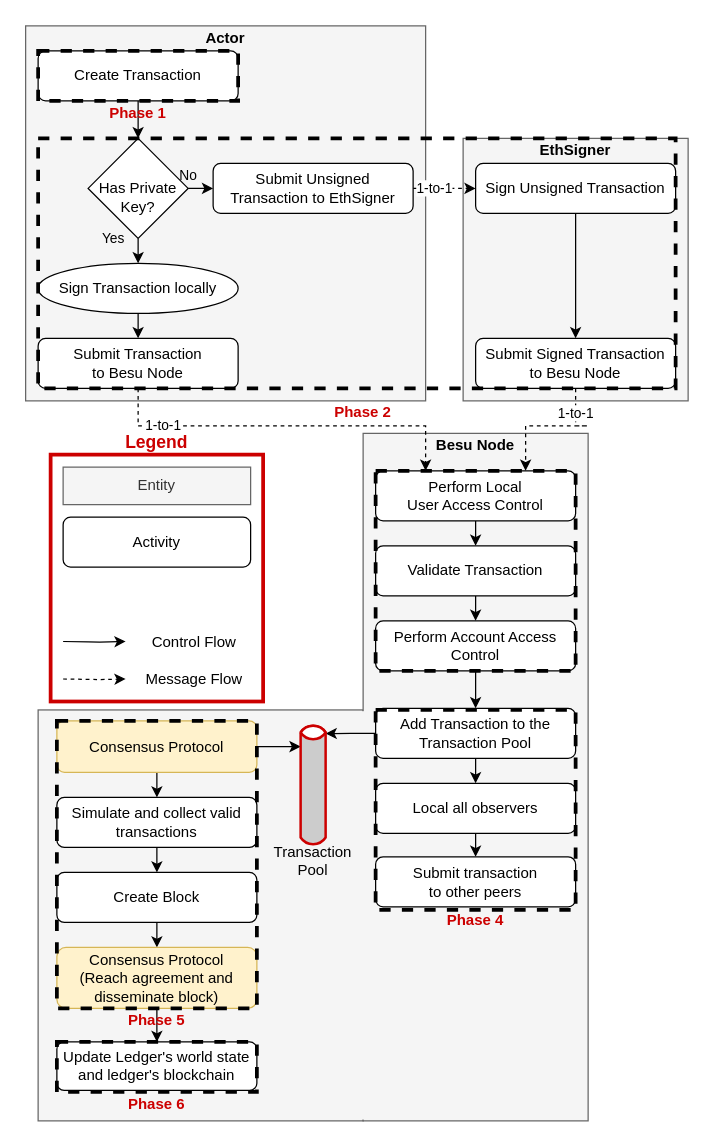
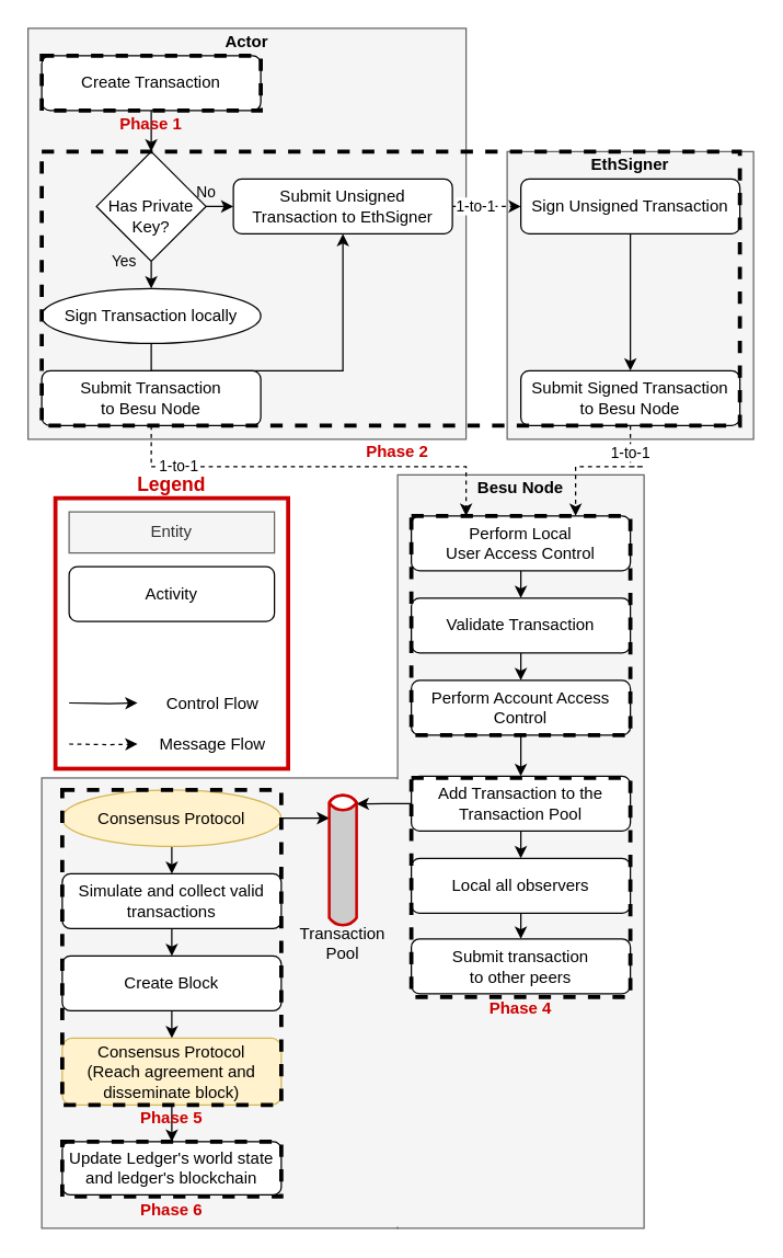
- <mxCell id="18" style="edgeStyle=orthogonalEdgeStyle;rounded=0;orthogonalLoop=1;jettySize=auto;html=1;exitX=0.5;exitY=1;exitDx=0;exitDy=0;entryX=0.5;entryY=0;entryDx=0;entryDy=0;" edge="1" parent="1" source="19" target="23"><mxGeometry relative="1" as="geometry" /></mxCell>
+ <mxCell id="18" style="edgeStyle=orthogonalEdgeStyle;rounded=0;orthogonalLoop=1;jettySize=auto;html=1;exitX=0.5;exitY=1;exitDx=0;exitDy=0;" edge="1" parent="1" source="19" target="21"><mxGeometry relative="1" as="geometry" /></mxCell>
- <mxCell id="46" value="Consensus Protocol" style="rounded=1;whiteSpace=wrap;html=1;fillColor=#fff2cc;strokeColor=#d6b656;" vertex="1" parent="1"><mxGeometry x="45" y="576" width="160" height="41.25" as="geometry" /></mxCell>
+ <mxCell id="46" value="Consensus Protocol" style="ellipse;whiteSpace=wrap;html=1;fillColor=#fff2cc;strokeColor=#d6b656;" vertex="1" parent="1"><mxGeometry x="45" y="576" width="160" height="41.25" as="geometry" /></mxCell>
